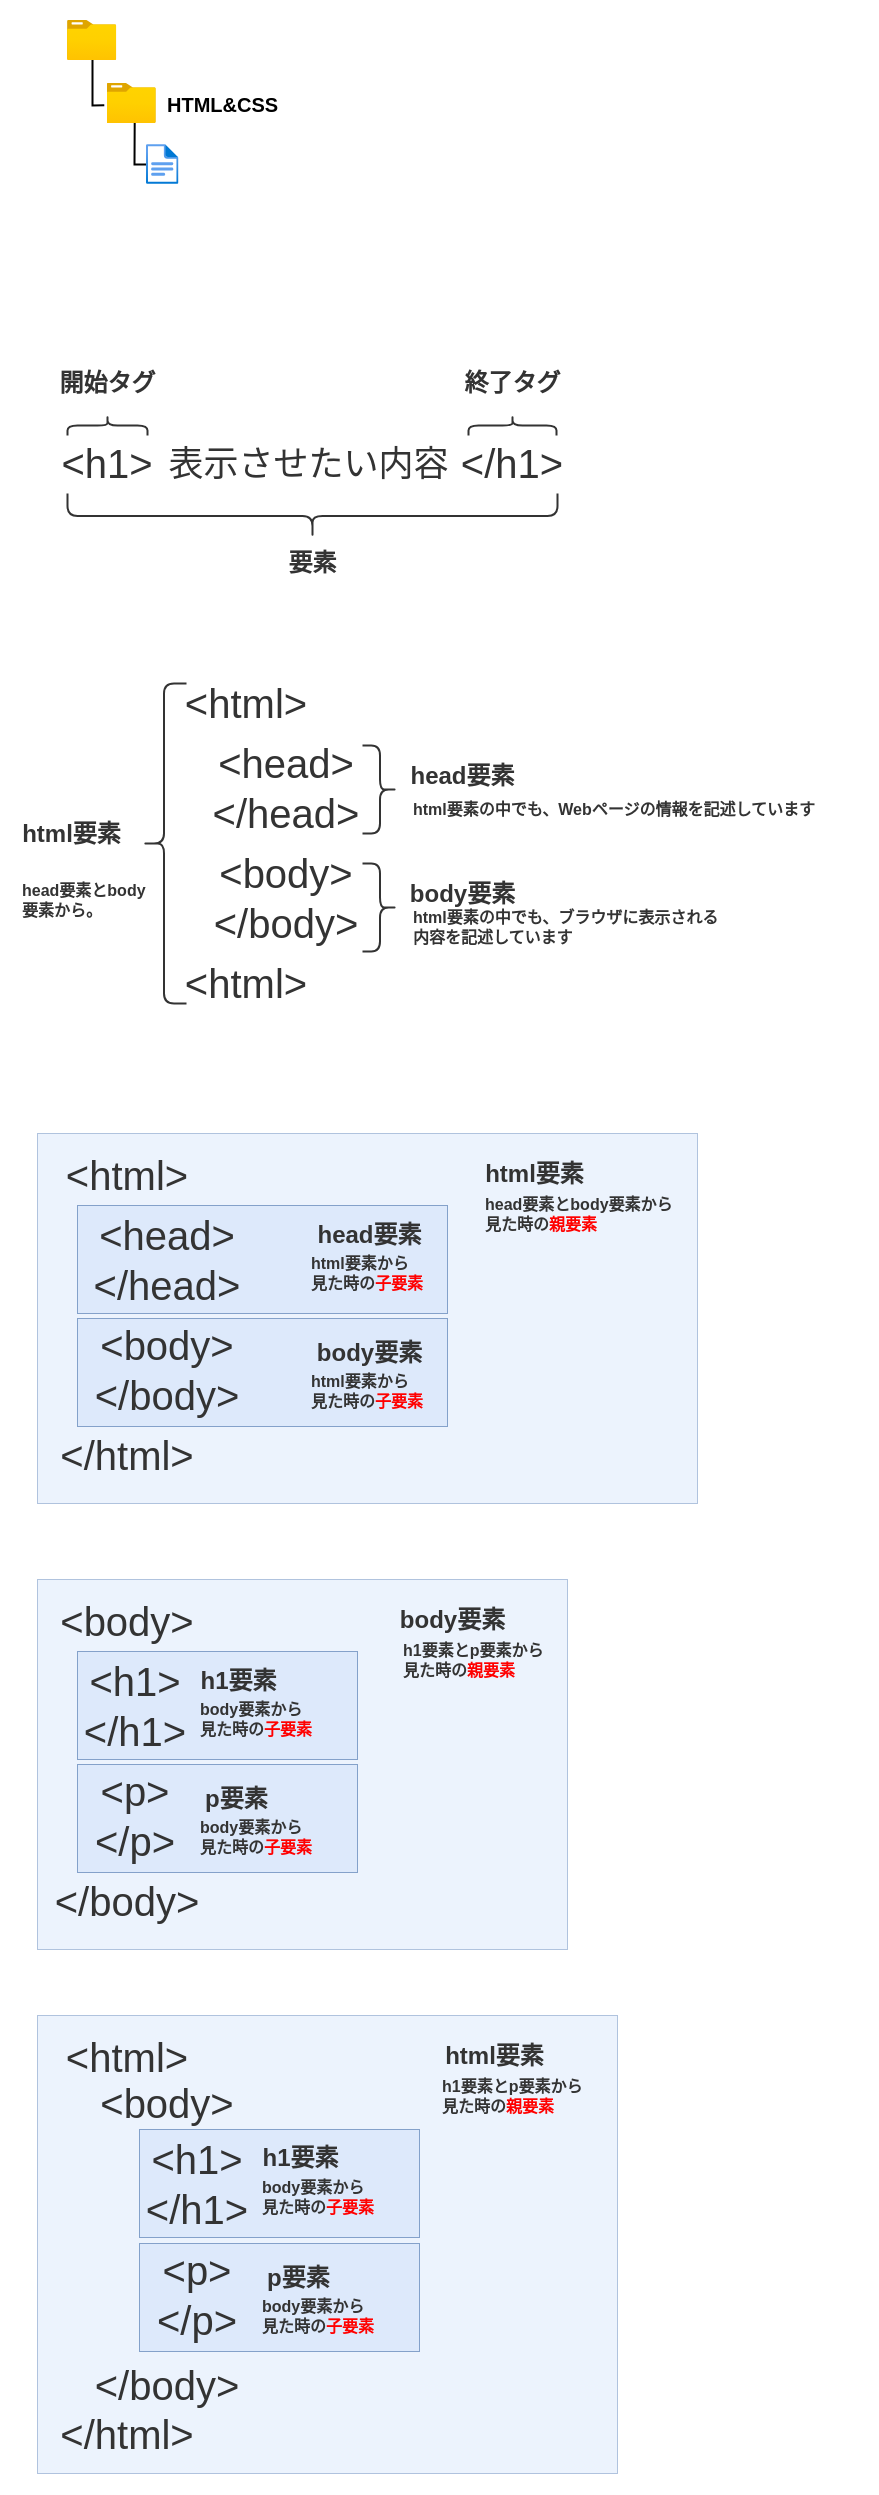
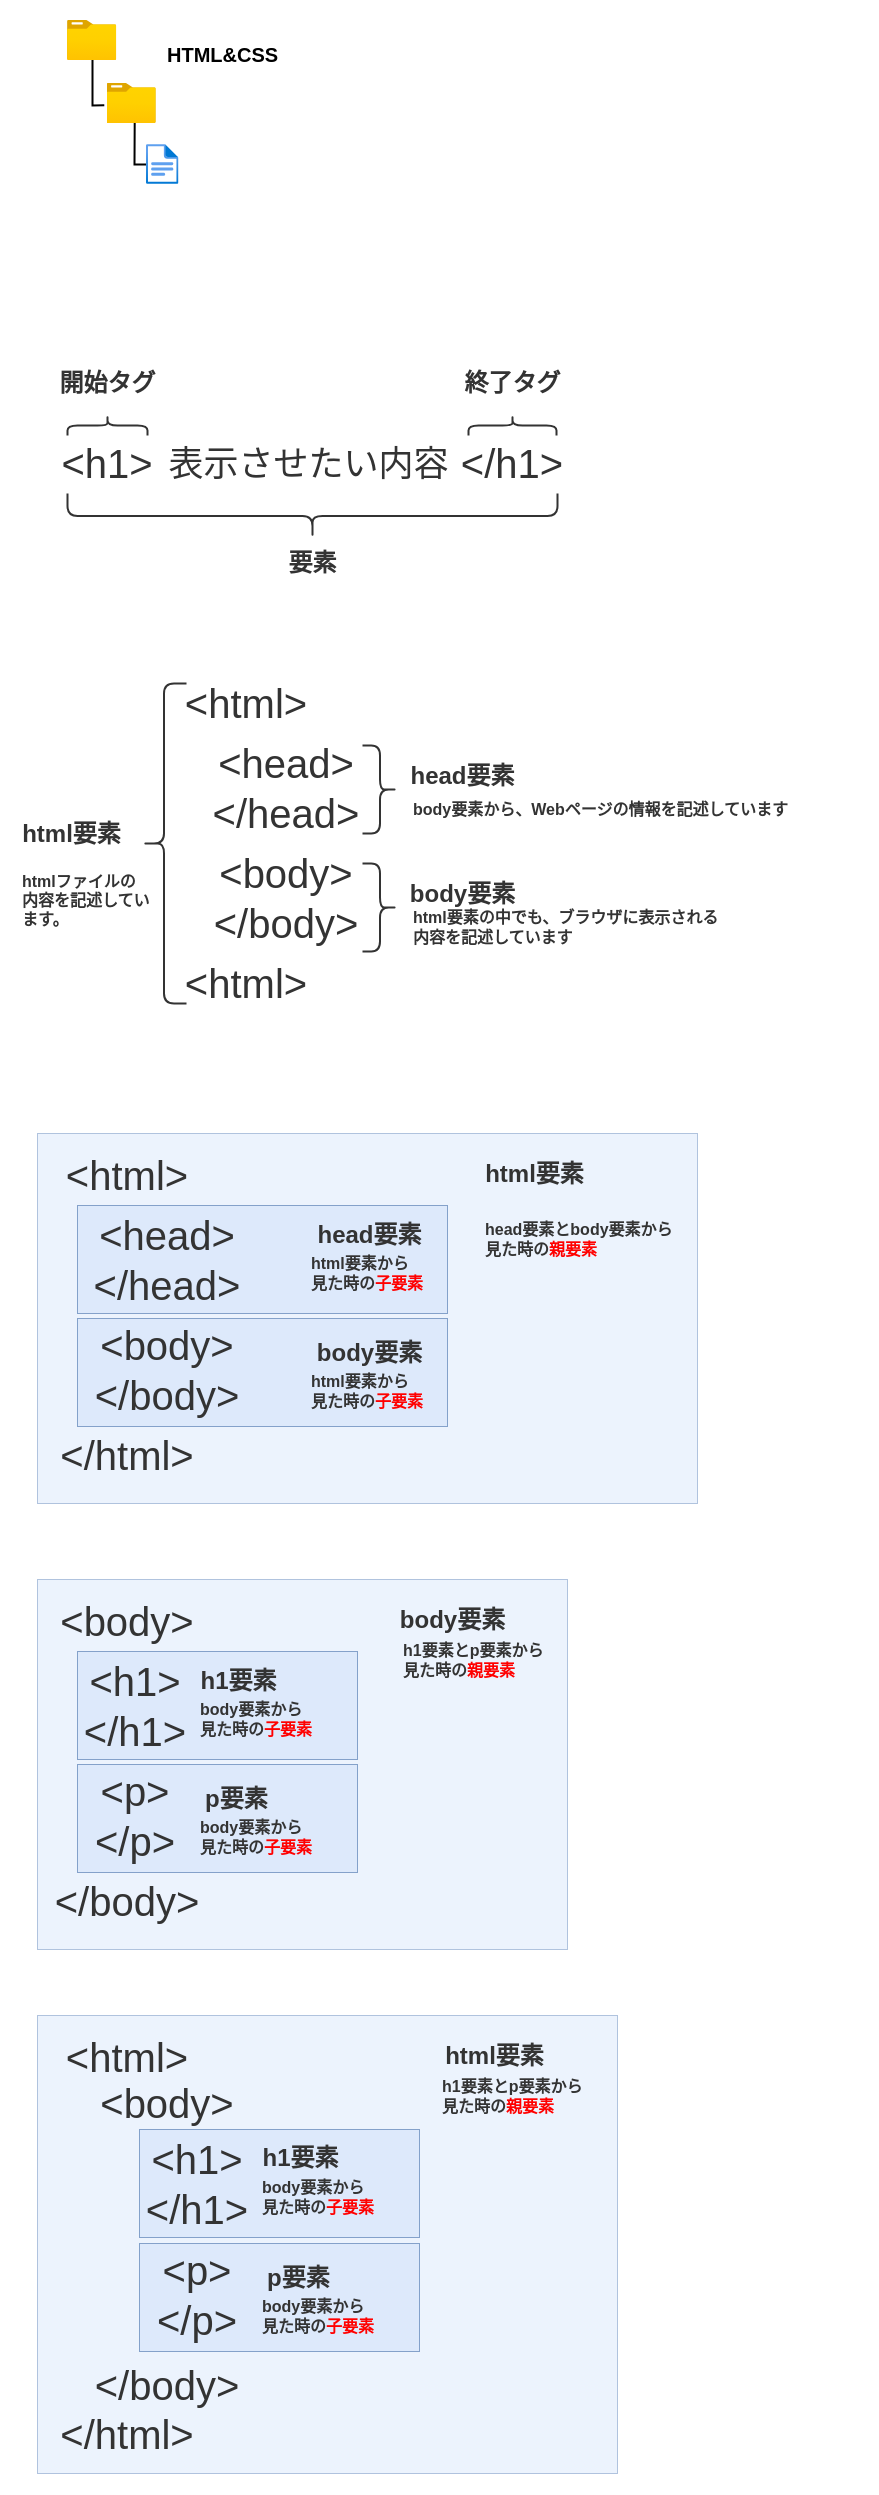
- <mxCell id="79" value="&lt;font style=&quot;font-size: 20px&quot;&gt;HTML&amp;amp;CSS&lt;/font&gt;" style="text;html=1;strokeColor=none;fillColor=none;align=left;verticalAlign=middle;whiteSpace=wrap;rounded=0;fontStyle=1" vertex="1" parent="1"><mxGeometry x="164.5" y="84" width="121" height="40" as="geometry" /></mxCell>
+ <mxCell id="79" value="&lt;font style=&quot;font-size: 20px&quot;&gt;HTML&amp;amp;CSS&lt;/font&gt;" style="text;html=1;strokeColor=none;fillColor=none;align=left;verticalAlign=middle;whiteSpace=wrap;rounded=0;fontStyle=1" vertex="1" parent="1"><mxGeometry x="164.5" y="34" width="121" height="40" as="geometry" /></mxCell>
- <mxCell id="30" value="&lt;font style=&quot;font-size: 16px&quot;&gt;html要素の中でも、Webページの情報を記述しています&lt;/font&gt;" style="text;html=1;strokeColor=none;fillColor=none;align=left;verticalAlign=middle;whiteSpace=wrap;rounded=0;fontSize=16;fontColor=#333333;fontStyle=1" parent="1" vertex="1"><mxGeometry x="411" y="789" width="426" height="40" as="geometry" /></mxCell>
+ <mxCell id="30" value="&lt;font style=&quot;font-size: 16px&quot;&gt;body要素から、Webページの情報を記述しています&lt;/font&gt;" style="text;html=1;strokeColor=none;fillColor=none;align=left;verticalAlign=middle;whiteSpace=wrap;rounded=0;fontSize=16;fontColor=#333333;fontStyle=1" parent="1" vertex="1"><mxGeometry x="411" y="789" width="426" height="40" as="geometry" /></mxCell>
- <mxCell id="34" value="&lt;font style=&quot;font-size: 16px;&quot;&gt;head要素とbody要素から。&lt;br style=&quot;font-size: 16px;&quot;&gt;&lt;/font&gt;" style="text;html=1;strokeColor=none;fillColor=none;align=left;verticalAlign=middle;whiteSpace=wrap;rounded=0;fontSize=16;fontColor=#333333;fontStyle=1" parent="1" vertex="1"><mxGeometry x="20" y="865" width="131" height="69" as="geometry" /></mxCell>
+ <mxCell id="34" value="&lt;font style=&quot;font-size: 16px;&quot;&gt;htmlファイルの内容を記述しています。&lt;br style=&quot;font-size: 16px;&quot;&gt;&lt;/font&gt;" style="text;html=1;strokeColor=none;fillColor=none;align=left;verticalAlign=middle;whiteSpace=wrap;rounded=0;fontSize=16;fontColor=#333333;fontStyle=1" parent="1" vertex="1"><mxGeometry x="20" y="865" width="131" height="69" as="geometry" /></mxCell>
- <mxCell id="42" value="&lt;font style=&quot;font-size: 16px&quot;&gt;head要素とbody要素から&lt;br&gt;見た時の&lt;font color=&quot;#ff0000&quot;&gt;親要素&lt;/font&gt;&lt;/font&gt;" style="text;html=1;strokeColor=none;fillColor=none;align=left;verticalAlign=middle;whiteSpace=wrap;rounded=0;fontSize=16;fontColor=#333333;fontStyle=1" parent="1" vertex="1"><mxGeometry x="483" y="1194" width="194" height="40" as="geometry" /></mxCell>
+ <mxCell id="42" value="&lt;font style=&quot;font-size: 16px&quot;&gt;head要素とbody要素から&lt;br&gt;見た時の&lt;font color=&quot;#ff0000&quot;&gt;親要素&lt;/font&gt;&lt;/font&gt;" style="text;html=1;strokeColor=none;fillColor=none;align=left;verticalAlign=middle;whiteSpace=wrap;rounded=0;fontSize=16;fontColor=#333333;fontStyle=1" parent="1" vertex="1"><mxGeometry x="483" y="1219" width="194" height="40" as="geometry" /></mxCell>
